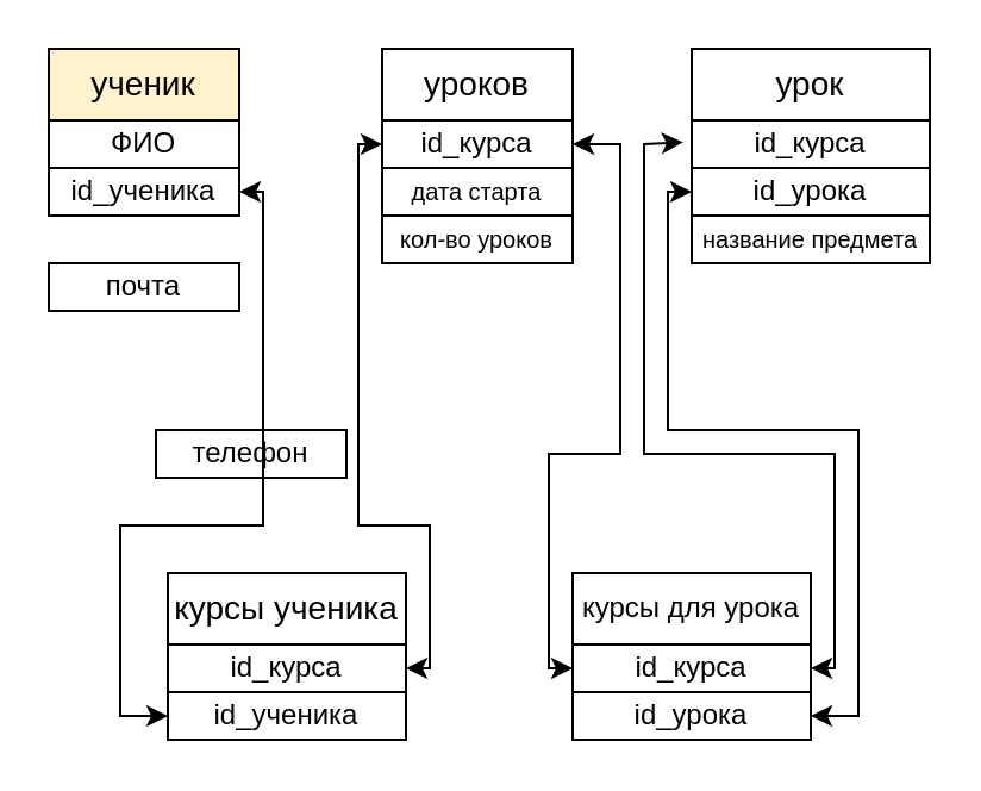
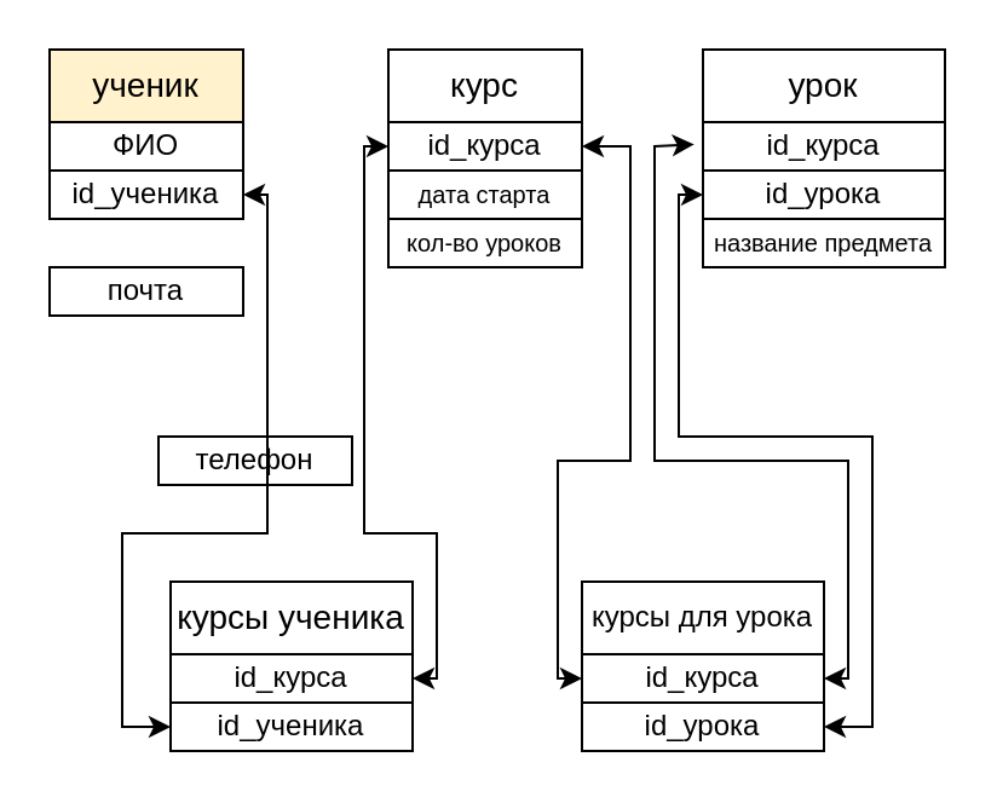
- <mxCell id="6" value="&lt;font style=&quot;font-size: 14px;&quot;&gt;уроков&lt;/font&gt;" style="rounded=0;whiteSpace=wrap;html=1;" vertex="1" parent="1"><mxGeometry x="160" y="20" width="80" height="30" as="geometry" /></mxCell>
+ <mxCell id="6" value="&lt;font style=&quot;font-size: 14px;&quot;&gt;курс&lt;/font&gt;" style="rounded=0;whiteSpace=wrap;html=1;" vertex="1" parent="1"><mxGeometry x="160" y="20" width="80" height="30" as="geometry" /></mxCell>
